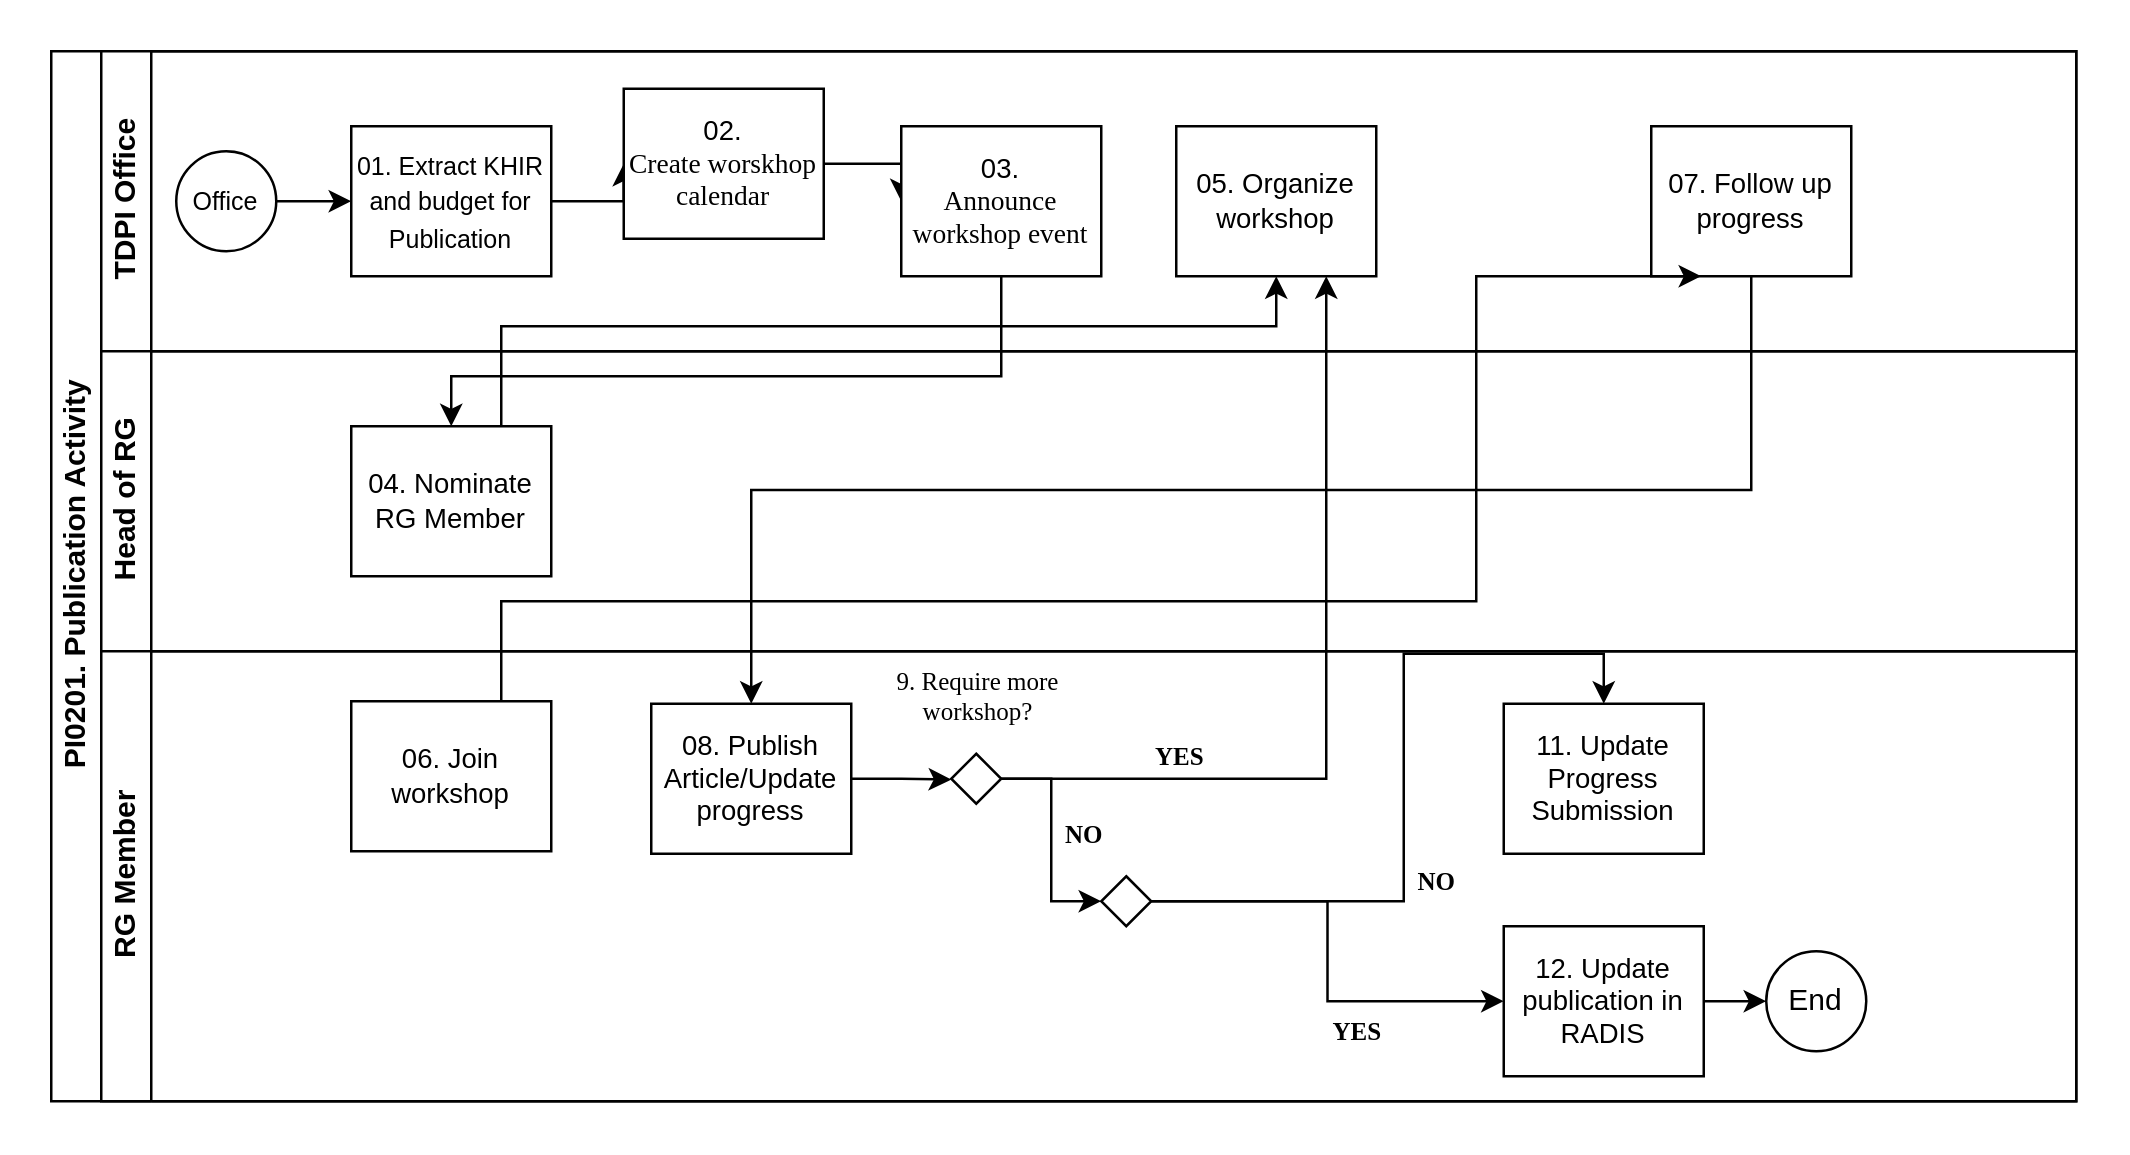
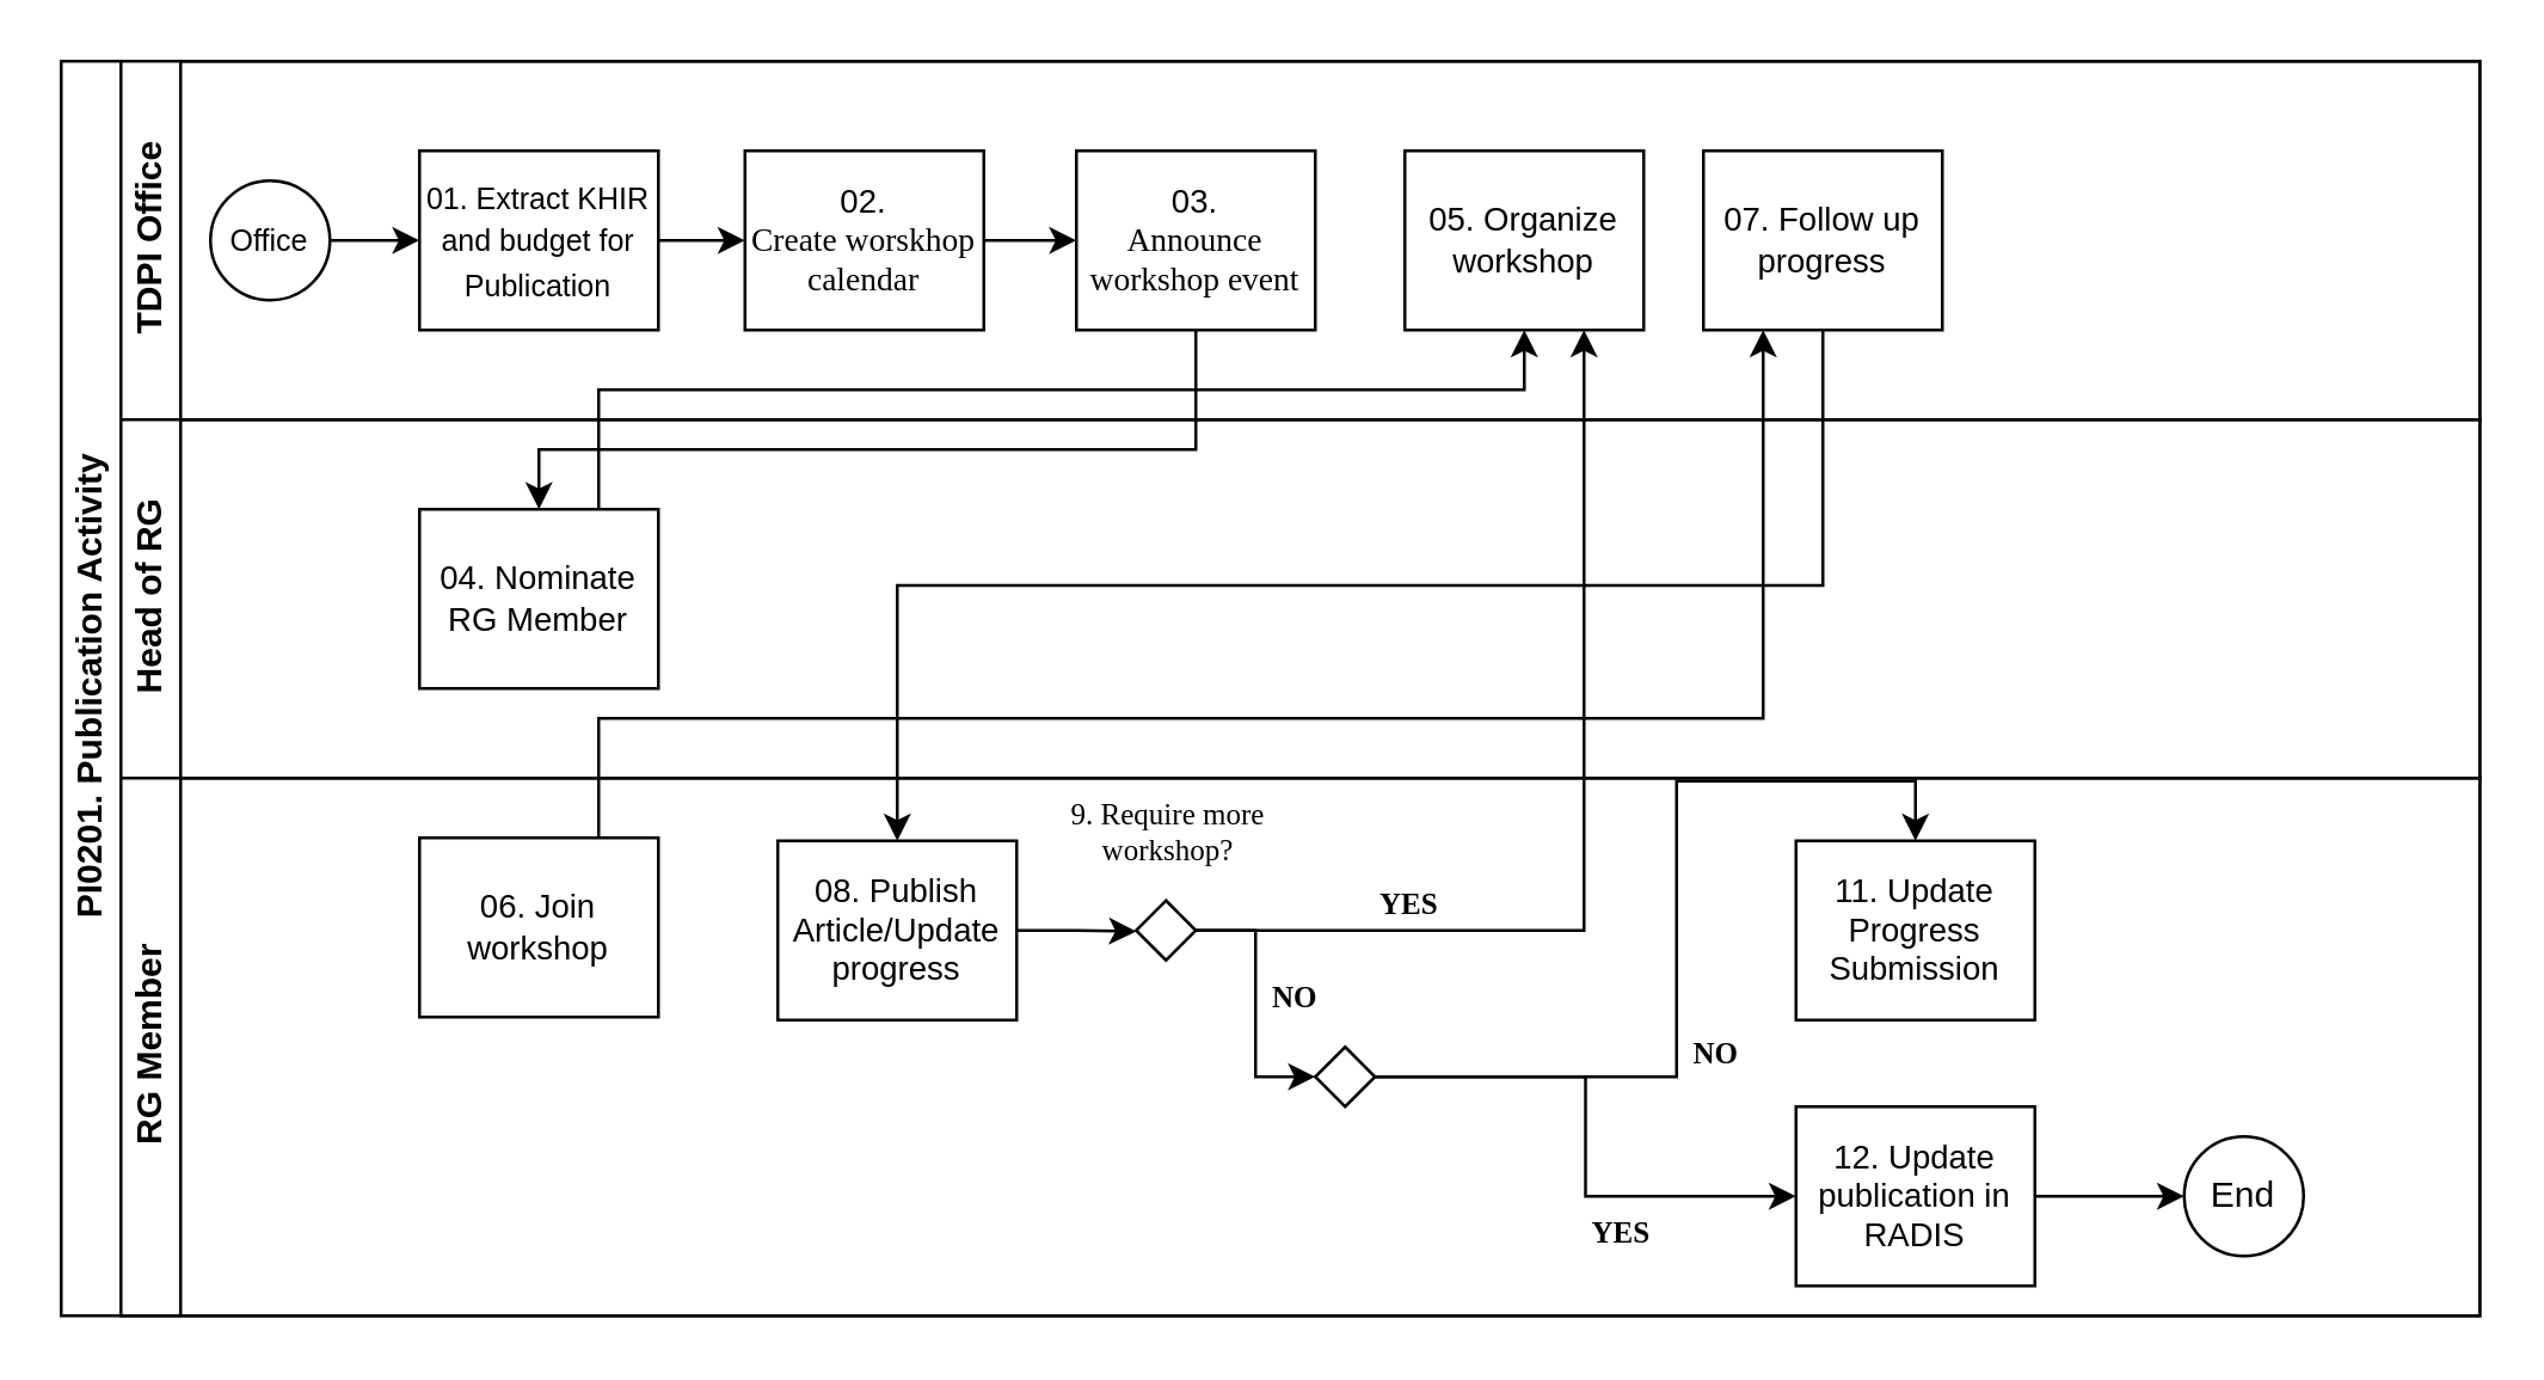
- <mxCell id="9" value="&lt;p style=&quot;margin-top: 0pt; margin-bottom: 0pt; margin-left: 0in; direction: ltr; unicode-bidi: embed; word-break: normal; font-size: 11px;&quot;&gt;02.&lt;br&gt;&lt;span style=&quot;font-family: Calibri;&quot;&gt;Create&lt;/span&gt;&lt;span style=&quot;font-family: Calibri;&quot;&gt; &lt;/span&gt;&lt;span style=&quot;font-family: Calibri;&quot;&gt;worskhop&lt;/span&gt;&lt;span style=&quot;font-family: Calibri;&quot;&gt; calendar&lt;/span&gt;&lt;/p&gt;" style="rounded=0;whiteSpace=wrap;html=1;fontFamily=Helvetica;fontSize=12;fontColor=#000000;align=center;" parent="3" vertex="1"><mxGeometry x="209" y="15" width="80" height="60" as="geometry" /></mxCell>
+ <mxCell id="9" value="&lt;p style=&quot;margin-top: 0pt; margin-bottom: 0pt; margin-left: 0in; direction: ltr; unicode-bidi: embed; word-break: normal; font-size: 11px;&quot;&gt;02.&lt;br&gt;&lt;span style=&quot;font-family: Calibri;&quot;&gt;Create&lt;/span&gt;&lt;span style=&quot;font-family: Calibri;&quot;&gt; &lt;/span&gt;&lt;span style=&quot;font-family: Calibri;&quot;&gt;worskhop&lt;/span&gt;&lt;span style=&quot;font-family: Calibri;&quot;&gt; calendar&lt;/span&gt;&lt;/p&gt;" style="rounded=0;whiteSpace=wrap;html=1;fontFamily=Helvetica;fontSize=12;fontColor=#000000;align=center;" parent="3" vertex="1"><mxGeometry x="209" y="30" width="80" height="60" as="geometry" /></mxCell>
- <mxCell id="12" value="&lt;p style=&quot;margin-top: 0pt; margin-bottom: 0pt; margin-left: 0in; direction: ltr; unicode-bidi: embed; word-break: normal; font-size: 11px;&quot;&gt;07. Follow up progress&lt;/p&gt;" style="rounded=0;whiteSpace=wrap;html=1;fontFamily=Helvetica;fontSize=12;fontColor=#000000;align=center;" vertex="1" parent="3"><mxGeometry x="620" y="30" width="80" height="60" as="geometry" /></mxCell>
+ <mxCell id="12" value="&lt;p style=&quot;margin-top: 0pt; margin-bottom: 0pt; margin-left: 0in; direction: ltr; unicode-bidi: embed; word-break: normal; font-size: 11px;&quot;&gt;07. Follow up progress&lt;/p&gt;" style="rounded=0;whiteSpace=wrap;html=1;fontFamily=Helvetica;fontSize=12;fontColor=#000000;align=center;" vertex="1" parent="3"><mxGeometry x="530" y="30" width="80" height="60" as="geometry" /></mxCell>
- <mxCell id="30" value="End" style="ellipse;whiteSpace=wrap;html=1;" parent="15" vertex="1"><mxGeometry x="666" y="120" width="40" height="40" as="geometry" /></mxCell>
+ <mxCell id="30" value="End" style="ellipse;whiteSpace=wrap;html=1;" parent="15" vertex="1"><mxGeometry x="691" y="120" width="40" height="40" as="geometry" /></mxCell>
